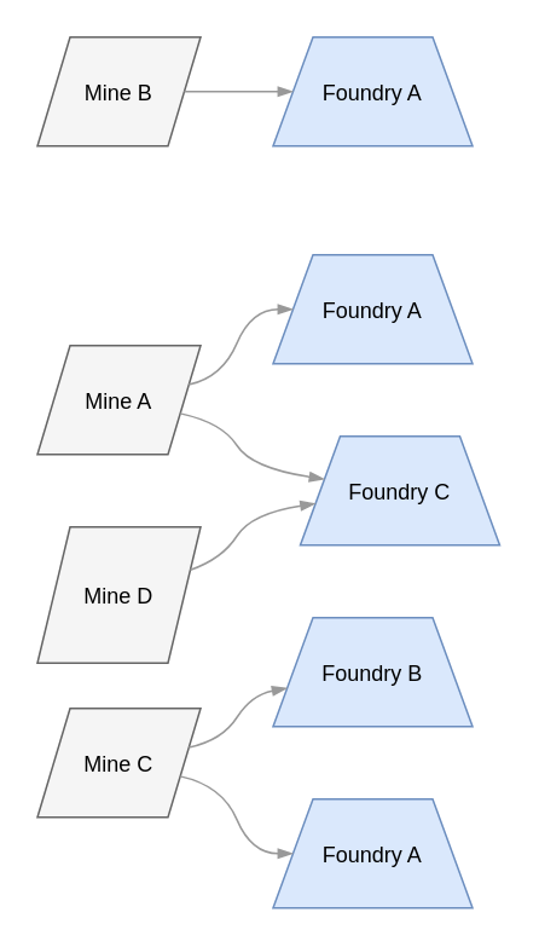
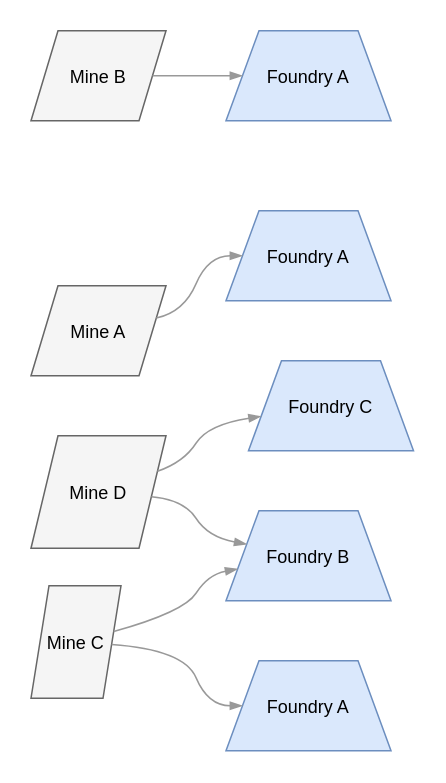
- <mxCell id="16" value="" style="curved=1;endArrow=blockThin;startArrow=none;strokeColor=#999999;endFill=1;" parent="1" source="3" target="10" edge="1"><mxGeometry relative="1" as="geometry"><Array as="points"><mxPoint x="122" y="232.5" /><mxPoint x="138" y="257.5" /></Array></mxGeometry></mxCell>
+ <mxCell id="15" value="" style="curved=1;endArrow=blockThin;startArrow=none;strokeColor=#999999;endFill=1;" parent="1" source="5" target="9" edge="1"><mxGeometry relative="1" as="geometry"><Array as="points"><mxPoint x="122" y="332.5" /><mxPoint x="138" y="357.5" /></Array></mxGeometry></mxCell>
- <mxCell id="4" value="Mine C" style="shape=parallelogram;fillColor=#f5f5f5;strokeColor=#666666;perimeter=parallelogramPerimeter;" parent="1" vertex="1"><mxGeometry x="20" y="390" width="90" height="60" as="geometry" /></mxCell>
+ <mxCell id="4" value="Mine C" style="shape=parallelogram;fillColor=#f5f5f5;strokeColor=#666666;perimeter=parallelogramPerimeter;" parent="1" vertex="1"><mxGeometry x="20" y="390" width="60" height="75" as="geometry" /></mxCell>
